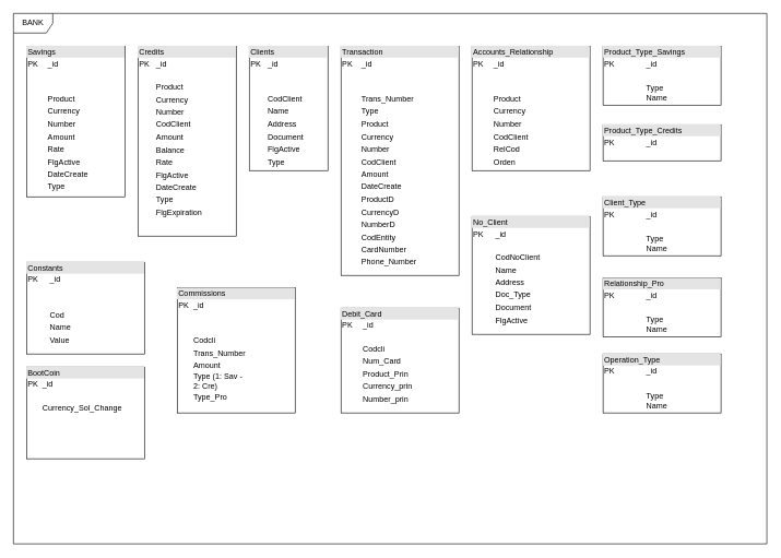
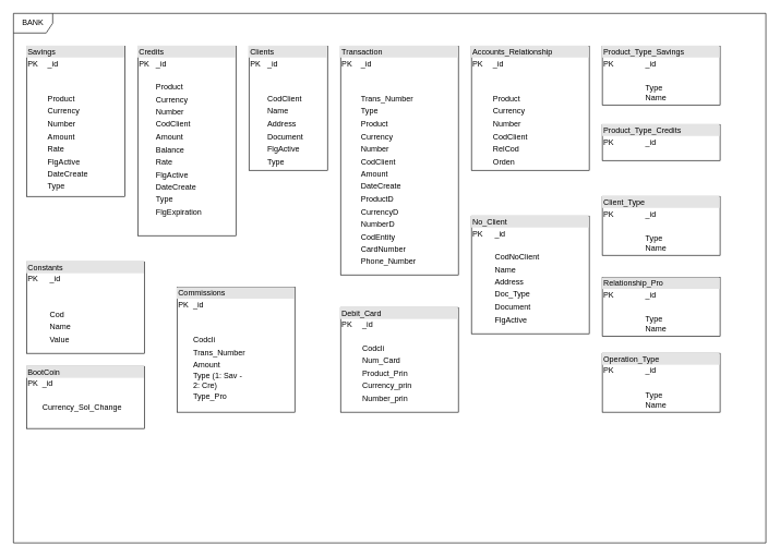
- <mxCell id="17" value="&lt;div style=&quot;box-sizing:border-box;width:100%;background:#e4e4e4;padding:2px;&quot;&gt;BootCoin&lt;br&gt;&lt;/div&gt;&lt;table style=&quot;width:100%;font-size:1em;&quot; cellpadding=&quot;2&quot; cellspacing=&quot;0&quot;&gt;&lt;tbody&gt;&lt;tr&gt;&lt;td&gt;PK&lt;/td&gt;&lt;td&gt;_id&lt;/td&gt;&lt;/tr&gt;&lt;tr&gt;&lt;td&gt;&lt;br&gt;&lt;/td&gt;&lt;td&gt;&lt;table style=&quot;border-collapse:&lt;br/&gt; collapse;width:102pt&quot; width=&quot;136&quot; cellspacing=&quot;0&quot; cellpadding=&quot;0&quot; border=&quot;0&quot;&gt;&lt;tbody&gt;&lt;tr style=&quot;height:14.4pt&quot; height=&quot;19&quot;&gt;&lt;br/&gt;  &lt;td style=&quot;height:14.4pt;width:102pt&quot; width=&quot;136&quot; class=&quot;xl65&quot; height=&quot;19&quot;&gt;Currency_Sol_Change&lt;/td&gt;&lt;/tr&gt;&lt;/tbody&gt;&lt;/table&gt;&lt;/td&gt;&lt;/tr&gt;&lt;/tbody&gt;&lt;/table&gt;" style="verticalAlign=top;align=left;overflow=fill;html=1;" vertex="1" parent="1"><mxGeometry x="40" y="560" width="180" height="140" as="geometry" /></mxCell>
+ <mxCell id="17" value="&lt;div style=&quot;box-sizing:border-box;width:100%;background:#e4e4e4;padding:2px;&quot;&gt;BootCoin&lt;br&gt;&lt;/div&gt;&lt;table style=&quot;width:100%;font-size:1em;&quot; cellpadding=&quot;2&quot; cellspacing=&quot;0&quot;&gt;&lt;tbody&gt;&lt;tr&gt;&lt;td&gt;PK&lt;/td&gt;&lt;td&gt;_id&lt;/td&gt;&lt;/tr&gt;&lt;tr&gt;&lt;td&gt;&lt;br&gt;&lt;/td&gt;&lt;td&gt;&lt;table style=&quot;border-collapse:&lt;br/&gt; collapse;width:102pt&quot; width=&quot;136&quot; cellspacing=&quot;0&quot; cellpadding=&quot;0&quot; border=&quot;0&quot;&gt;&lt;tbody&gt;&lt;tr style=&quot;height:14.4pt&quot; height=&quot;19&quot;&gt;&lt;br/&gt;  &lt;td style=&quot;height:14.4pt;width:102pt&quot; width=&quot;136&quot; class=&quot;xl65&quot; height=&quot;19&quot;&gt;Currency_Sol_Change&lt;/td&gt;&lt;/tr&gt;&lt;/tbody&gt;&lt;/table&gt;&lt;/td&gt;&lt;/tr&gt;&lt;/tbody&gt;&lt;/table&gt;" style="verticalAlign=top;align=left;overflow=fill;html=1;" vertex="1" parent="1"><mxGeometry x="40" y="560" width="180" height="95" as="geometry" /></mxCell>
